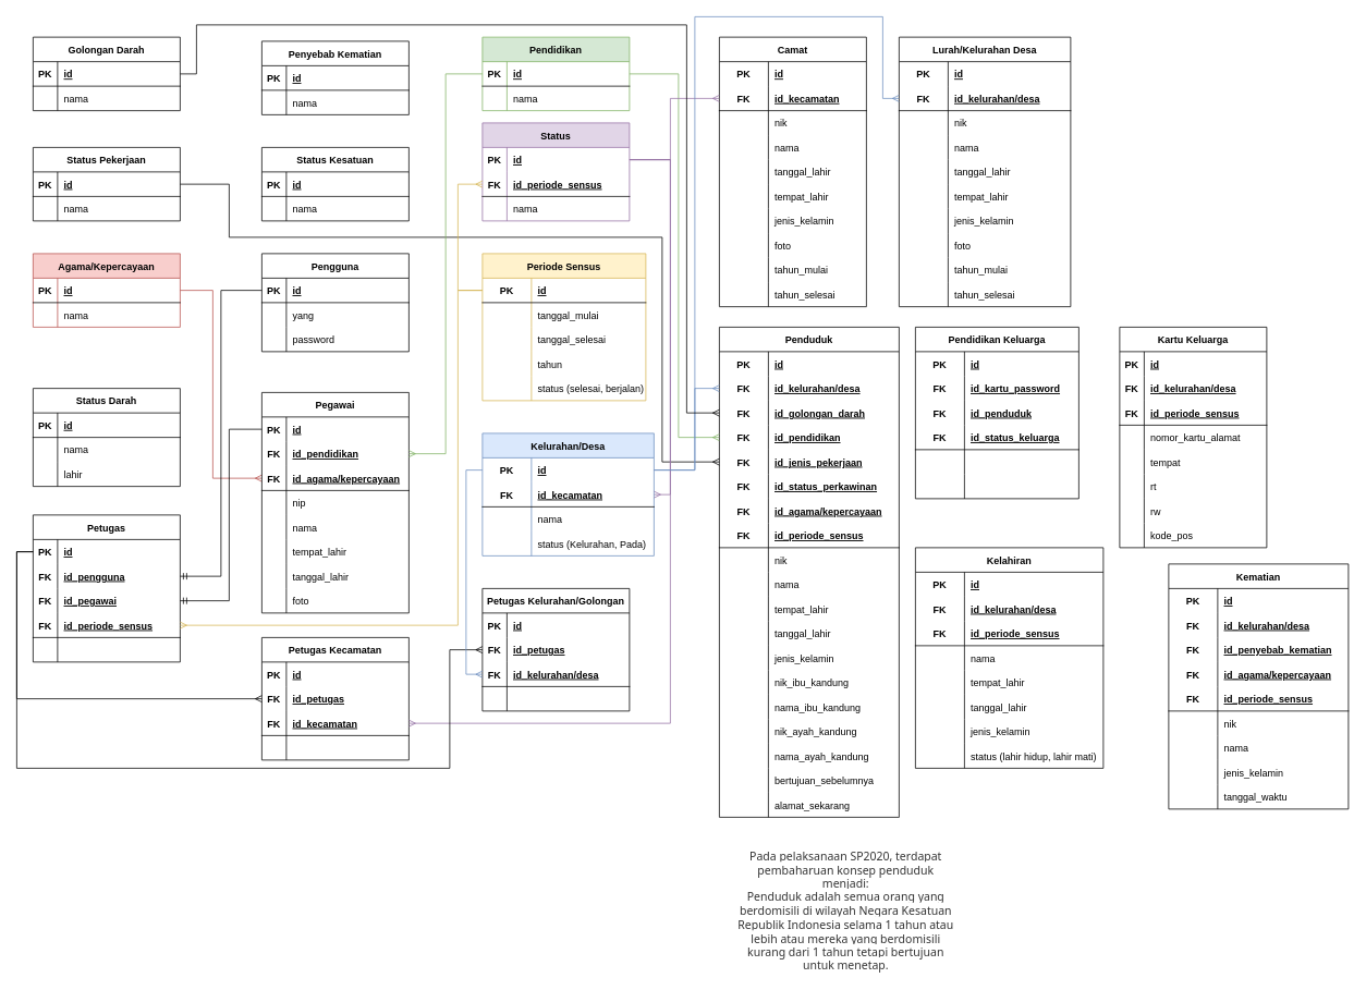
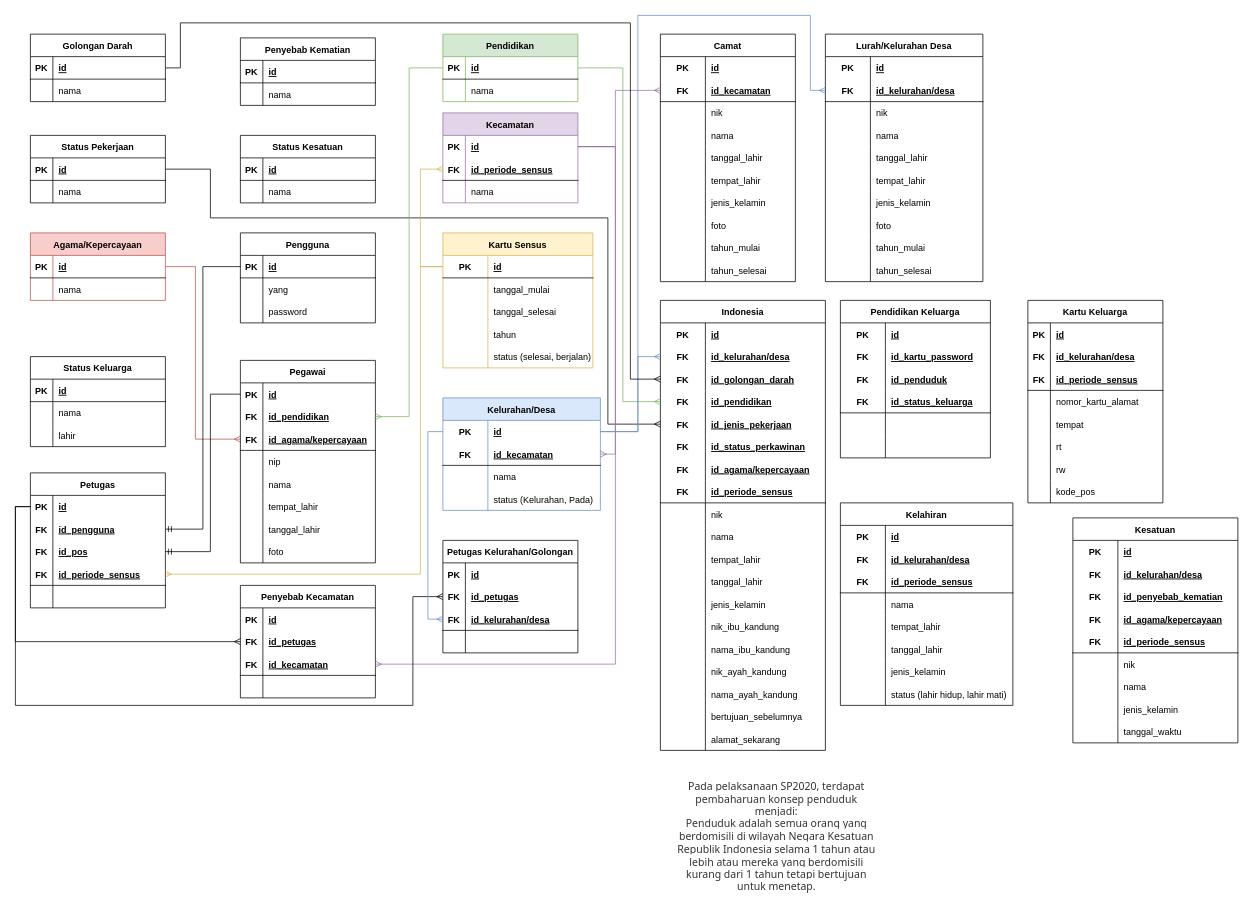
- <mxCell id="231" value="Status" style="shape=table;startSize=30;container=1;collapsible=1;childLayout=tableLayout;fixedRows=1;rowLines=0;fontStyle=1;align=center;resizeLast=1;fillColor=#e1d5e7;strokeColor=#9673a6;" parent="1" vertex="1"><mxGeometry x="590" y="150" width="180" height="120" as="geometry" /></mxCell>
+ <mxCell id="231" value="Kecamatan" style="shape=table;startSize=30;container=1;collapsible=1;childLayout=tableLayout;fixedRows=1;rowLines=0;fontStyle=1;align=center;resizeLast=1;fillColor=#e1d5e7;strokeColor=#9673a6;" parent="1" vertex="1"><mxGeometry x="590" y="150" width="180" height="120" as="geometry" /></mxCell>
- <mxCell id="359" value="Periode Sensus" style="shape=table;startSize=30;container=1;collapsible=1;childLayout=tableLayout;fixedRows=1;rowLines=0;fontStyle=1;align=center;resizeLast=1;fillColor=#fff2cc;strokeColor=#d6b656;" parent="1" vertex="1"><mxGeometry x="590" y="310" width="200" height="180" as="geometry" /></mxCell>
+ <mxCell id="359" value="Kartu Sensus" style="shape=table;startSize=30;container=1;collapsible=1;childLayout=tableLayout;fixedRows=1;rowLines=0;fontStyle=1;align=center;resizeLast=1;fillColor=#fff2cc;strokeColor=#d6b656;" parent="1" vertex="1"><mxGeometry x="590" y="310" width="200" height="180" as="geometry" /></mxCell>
- <mxCell id="33" value="Penduduk" style="shape=table;startSize=30;container=1;collapsible=1;childLayout=tableLayout;fixedRows=1;rowLines=0;fontStyle=1;align=center;resizeLast=1;" parent="1" vertex="1"><mxGeometry x="880" y="400" width="220" height="600" as="geometry" /></mxCell>
+ <mxCell id="33" value="Indonesia" style="shape=table;startSize=30;container=1;collapsible=1;childLayout=tableLayout;fixedRows=1;rowLines=0;fontStyle=1;align=center;resizeLast=1;" parent="1" vertex="1"><mxGeometry x="880" y="400" width="220" height="600" as="geometry" /></mxCell>
- <mxCell id="173" value="Status Darah" style="shape=table;startSize=30;container=1;collapsible=1;childLayout=tableLayout;fixedRows=1;rowLines=0;fontStyle=1;align=center;resizeLast=1;" parent="1" vertex="1"><mxGeometry x="40" y="475" width="180" height="120" as="geometry" /></mxCell>
+ <mxCell id="173" value="Status Keluarga" style="shape=table;startSize=30;container=1;collapsible=1;childLayout=tableLayout;fixedRows=1;rowLines=0;fontStyle=1;align=center;resizeLast=1;" parent="1" vertex="1"><mxGeometry x="40" y="475" width="180" height="120" as="geometry" /></mxCell>
- <mxCell id="270" value="Kematian" style="shape=table;startSize=30;container=1;collapsible=1;childLayout=tableLayout;fixedRows=1;rowLines=0;fontStyle=1;align=center;resizeLast=1;" parent="1" vertex="1"><mxGeometry x="1430" y="690" width="220" height="300" as="geometry" /></mxCell>
+ <mxCell id="270" value="Kesatuan" style="shape=table;startSize=30;container=1;collapsible=1;childLayout=tableLayout;fixedRows=1;rowLines=0;fontStyle=1;align=center;resizeLast=1;" parent="1" vertex="1"><mxGeometry x="1430" y="690" width="220" height="300" as="geometry" /></mxCell>
- <mxCell id="384" value="id_pegawai" style="shape=partialRectangle;connectable=0;fillColor=none;top=0;left=0;bottom=0;right=0;align=left;spacingLeft=6;fontStyle=5;overflow=hidden;" parent="382" vertex="1"><mxGeometry x="30" width="150" height="30" as="geometry"><mxRectangle width="150" height="30" as="alternateBounds" /></mxGeometry></mxCell>
+ <mxCell id="384" value="id_pos" style="shape=partialRectangle;connectable=0;fillColor=none;top=0;left=0;bottom=0;right=0;align=left;spacingLeft=6;fontStyle=5;overflow=hidden;" parent="382" vertex="1"><mxGeometry x="30" width="150" height="30" as="geometry"><mxRectangle width="150" height="30" as="alternateBounds" /></mxGeometry></mxCell>
- <mxCell id="333" value="Petugas Kecamatan" style="shape=table;startSize=30;container=1;collapsible=1;childLayout=tableLayout;fixedRows=1;rowLines=0;fontStyle=1;align=center;resizeLast=1;" parent="1" vertex="1"><mxGeometry x="320" y="780" width="180" height="150" as="geometry" /></mxCell>
+ <mxCell id="333" value="Penyebab Kecamatan" style="shape=table;startSize=30;container=1;collapsible=1;childLayout=tableLayout;fixedRows=1;rowLines=0;fontStyle=1;align=center;resizeLast=1;" parent="1" vertex="1"><mxGeometry x="320" y="780" width="180" height="150" as="geometry" /></mxCell>
